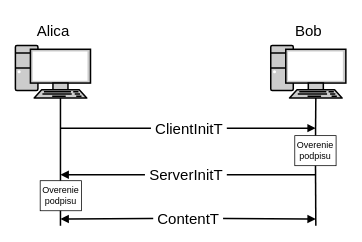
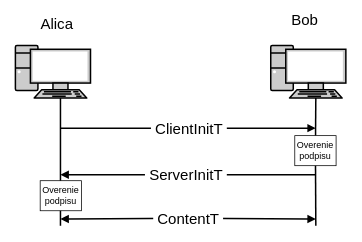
- <mxCell id="10" value="Alica" style="text;html=1;align=center;verticalAlign=middle;resizable=0;points=[];autosize=1;strokeColor=none;fillColor=none;fontSize=20;" parent="1" vertex="1"><mxGeometry x="35" y="20" width="70" height="40" as="geometry" /></mxCell>
+ <mxCell id="10" value="Alica" style="text;html=1;align=center;verticalAlign=middle;resizable=0;points=[];autosize=1;strokeColor=none;fillColor=none;fontSize=20;" parent="1" vertex="1"><mxGeometry x="40" y="10" width="70" height="40" as="geometry" /></mxCell>
- <mxCell id="11" value="Bob" style="text;html=1;align=center;verticalAlign=middle;resizable=0;points=[];autosize=1;strokeColor=none;fillColor=none;fontSize=20;" parent="1" vertex="1"><mxGeometry x="380" y="20" width="60" height="40" as="geometry" /></mxCell>
+ <mxCell id="11" value="Bob" style="text;html=1;align=center;verticalAlign=middle;resizable=0;points=[];autosize=1;strokeColor=none;fillColor=none;fontSize=20;" parent="1" vertex="1"><mxGeometry x="375" y="5" width="60" height="40" as="geometry" /></mxCell>
